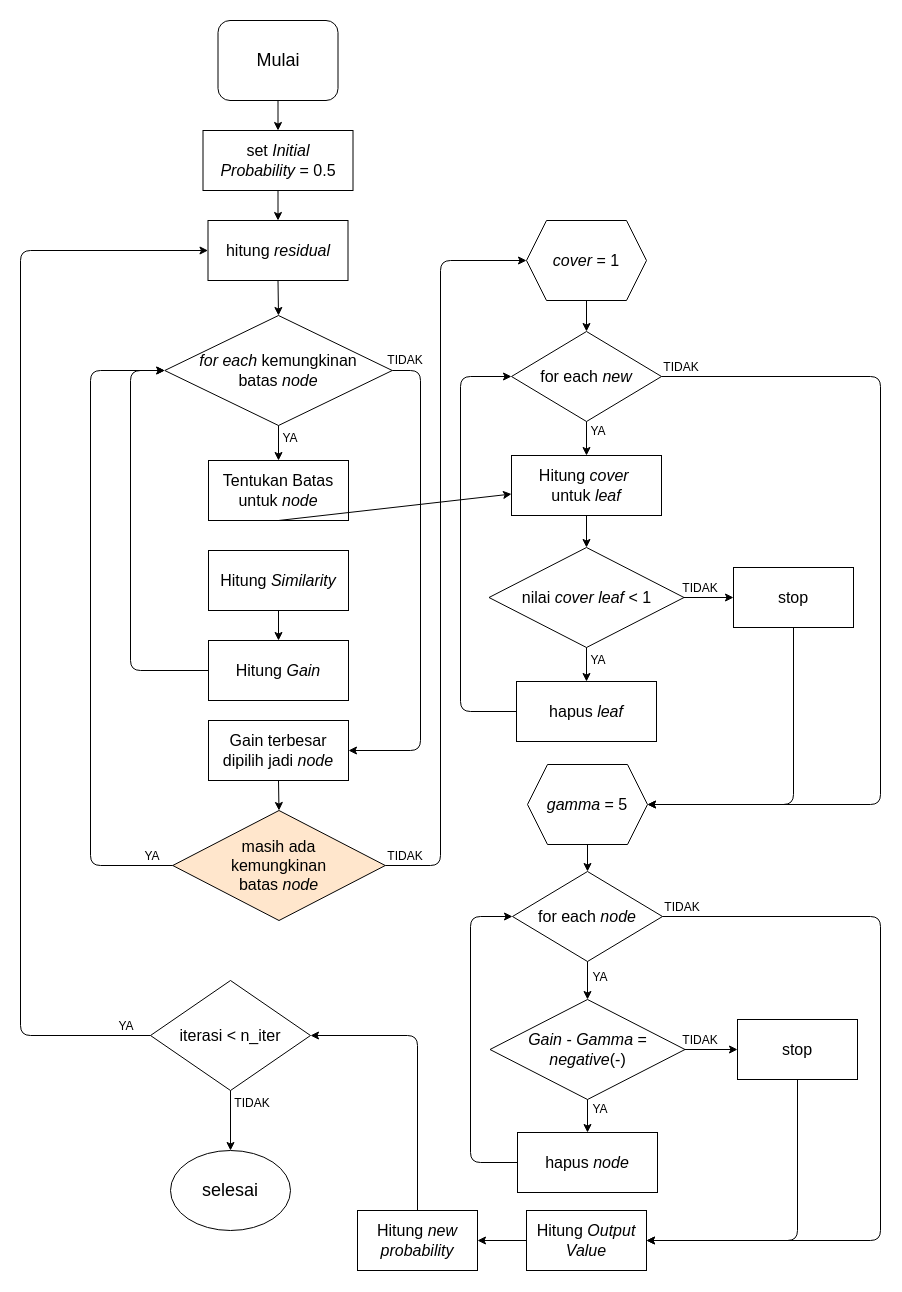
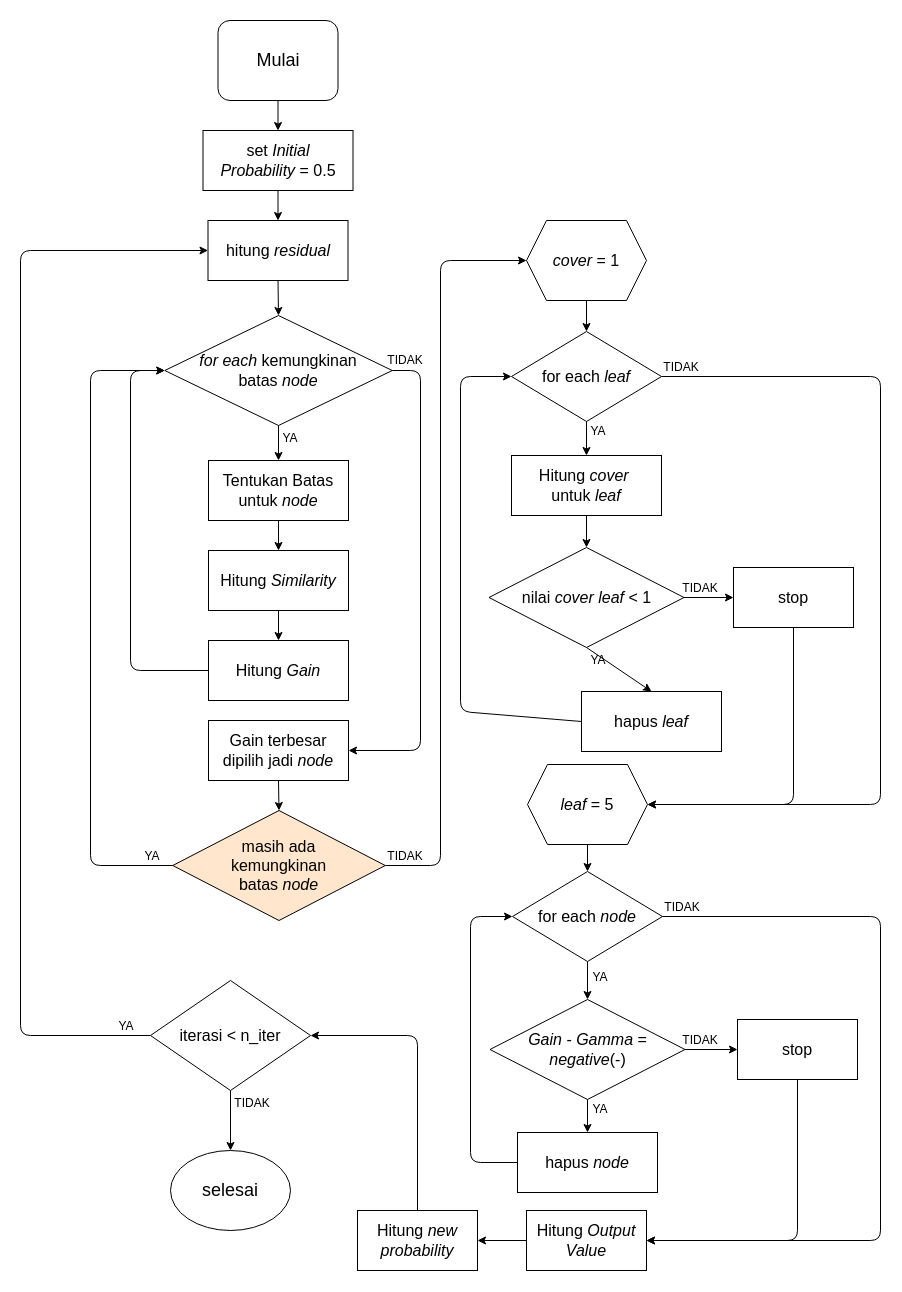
- <mxCell id="30" value="&lt;span style=&quot;font-size: 16px&quot;&gt;for each&amp;nbsp;&lt;i&gt;new&lt;/i&gt;&lt;/span&gt;" style="rhombus;whiteSpace=wrap;html=1;" vertex="1" parent="1"><mxGeometry x="511" y="331" width="150" height="90" as="geometry" /></mxCell>
+ <mxCell id="30" value="&lt;span style=&quot;font-size: 16px&quot;&gt;for each&amp;nbsp;&lt;i&gt;leaf&lt;/i&gt;&lt;/span&gt;" style="rhombus;whiteSpace=wrap;html=1;" vertex="1" parent="1"><mxGeometry x="511" y="331" width="150" height="90" as="geometry" /></mxCell>
- <mxCell id="23" value="" style="endArrow=classic;html=1;exitX=0.5;exitY=1;exitDx=0;exitDy=0;" edge="1" parent="1" source="6" target="8"><mxGeometry width="50" height="50" relative="1" as="geometry"><mxPoint x="320" y="480" as="sourcePoint" /><mxPoint x="370" y="430" as="targetPoint" /></mxGeometry></mxCell>
+ <mxCell id="23" value="" style="endArrow=classic;html=1;exitX=0.5;exitY=1;exitDx=0;exitDy=0;entryX=0.5;entryY=0;entryDx=0;entryDy=0;" edge="1" parent="1" source="6" target="3"><mxGeometry width="50" height="50" relative="1" as="geometry"><mxPoint x="320" y="480" as="sourcePoint" /><mxPoint x="370" y="430" as="targetPoint" /></mxGeometry></mxCell>
- <mxCell id="11" value="&lt;span style=&quot;font-size: 16px&quot;&gt;hapus &lt;i&gt;leaf&lt;/i&gt;&lt;/span&gt;" style="rounded=0;whiteSpace=wrap;html=1;" vertex="1" parent="1"><mxGeometry x="516" y="681" width="140" height="60" as="geometry" /></mxCell>
+ <mxCell id="11" value="&lt;span style=&quot;font-size: 16px&quot;&gt;hapus &lt;i&gt;leaf&lt;/i&gt;&lt;/span&gt;" style="rounded=0;whiteSpace=wrap;html=1;" vertex="1" parent="1"><mxGeometry x="581" y="691" width="140" height="60" as="geometry" /></mxCell>
- <mxCell id="12" value="&lt;font style=&quot;font-size: 16px&quot;&gt;&lt;i&gt;gamma&amp;nbsp;&lt;/i&gt;= 5&lt;br&gt;&lt;/font&gt;" style="shape=hexagon;perimeter=hexagonPerimeter2;whiteSpace=wrap;html=1;fixedSize=1;" vertex="1" parent="1"><mxGeometry x="527" y="764" width="120" height="80" as="geometry" /></mxCell>
+ <mxCell id="12" value="&lt;font style=&quot;font-size: 16px&quot;&gt;&lt;i&gt;leaf&amp;nbsp;&lt;/i&gt;= 5&lt;br&gt;&lt;/font&gt;" style="shape=hexagon;perimeter=hexagonPerimeter2;whiteSpace=wrap;html=1;fixedSize=1;" vertex="1" parent="1"><mxGeometry x="527" y="764" width="120" height="80" as="geometry" /></mxCell>
